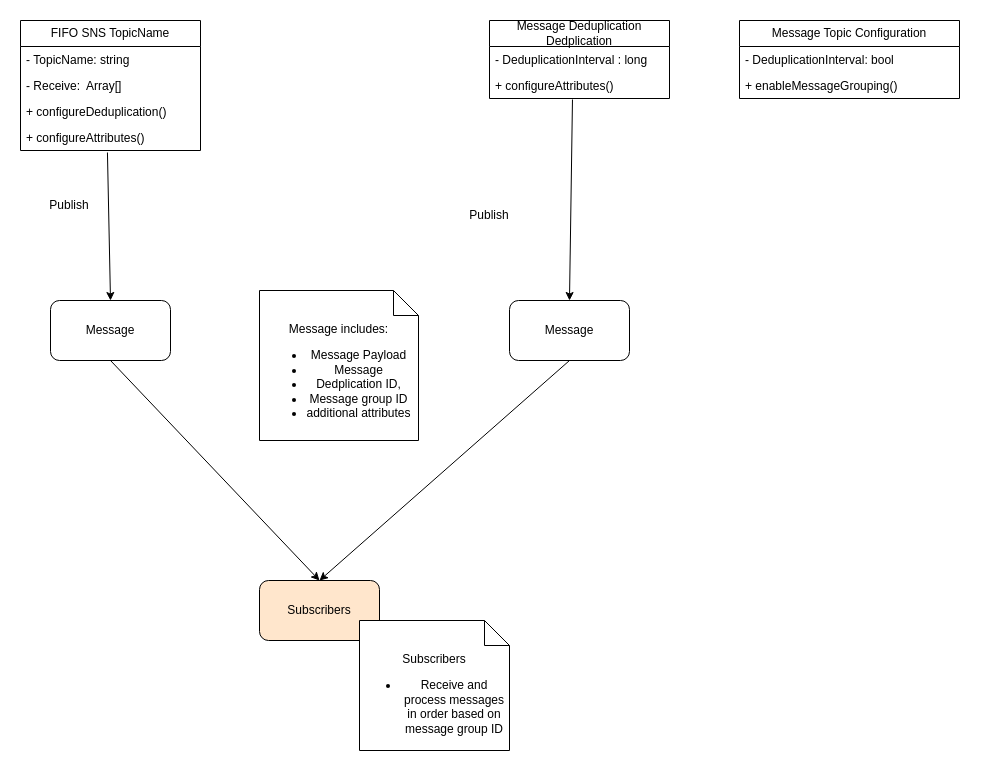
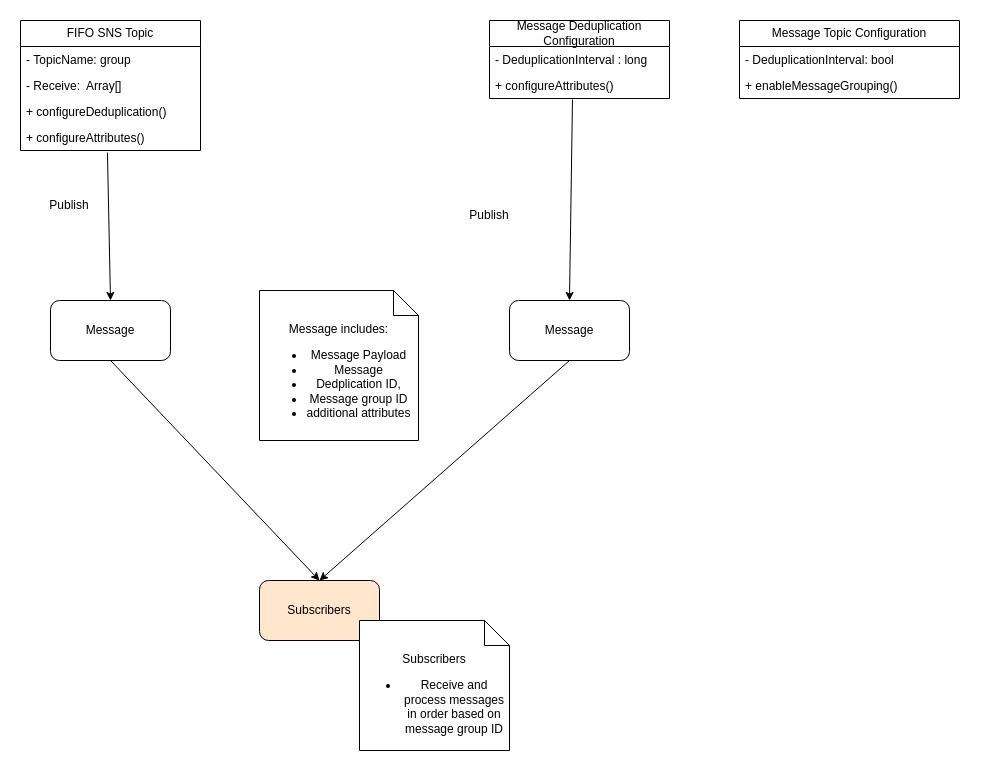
- <mxCell id="8" value="FIFO SNS TopicName" style="swimlane;fontStyle=0;childLayout=stackLayout;horizontal=1;startSize=26;fillColor=none;horizontalStack=0;resizeParent=1;resizeParentMax=0;resizeLast=0;collapsible=1;marginBottom=0;whiteSpace=wrap;html=1;" vertex="1" parent="1"><mxGeometry x="20" y="20" width="180" height="130" as="geometry" /></mxCell>
+ <mxCell id="8" value="FIFO SNS Topic" style="swimlane;fontStyle=0;childLayout=stackLayout;horizontal=1;startSize=26;fillColor=none;horizontalStack=0;resizeParent=1;resizeParentMax=0;resizeLast=0;collapsible=1;marginBottom=0;whiteSpace=wrap;html=1;" vertex="1" parent="1"><mxGeometry x="20" y="20" width="180" height="130" as="geometry" /></mxCell>
- <mxCell id="2" value="Message Deduplication Dedplication" style="swimlane;fontStyle=0;childLayout=stackLayout;horizontal=1;startSize=26;fillColor=none;horizontalStack=0;resizeParent=1;resizeParentMax=0;resizeLast=0;collapsible=1;marginBottom=0;whiteSpace=wrap;html=1;" vertex="1" parent="1"><mxGeometry x="489" y="20" width="180" height="78" as="geometry" /></mxCell>
+ <mxCell id="2" value="Message Deduplication Configuration" style="swimlane;fontStyle=0;childLayout=stackLayout;horizontal=1;startSize=26;fillColor=none;horizontalStack=0;resizeParent=1;resizeParentMax=0;resizeLast=0;collapsible=1;marginBottom=0;whiteSpace=wrap;html=1;" vertex="1" parent="1"><mxGeometry x="489" y="20" width="180" height="78" as="geometry" /></mxCell>
- <mxCell id="9" value="-&amp;nbsp;TopicName: string" style="text;strokeColor=none;fillColor=none;align=left;verticalAlign=top;spacingLeft=4;spacingRight=4;overflow=hidden;rotatable=0;points=[[0,0.5],[1,0.5]];portConstraint=eastwest;whiteSpace=wrap;html=1;" vertex="1" parent="8"><mxGeometry y="26" width="180" height="26" as="geometry" /></mxCell>
+ <mxCell id="9" value="-&amp;nbsp;TopicName: group" style="text;strokeColor=none;fillColor=none;align=left;verticalAlign=top;spacingLeft=4;spacingRight=4;overflow=hidden;rotatable=0;points=[[0,0.5],[1,0.5]];portConstraint=eastwest;whiteSpace=wrap;html=1;" vertex="1" parent="8"><mxGeometry y="26" width="180" height="26" as="geometry" /></mxCell>
